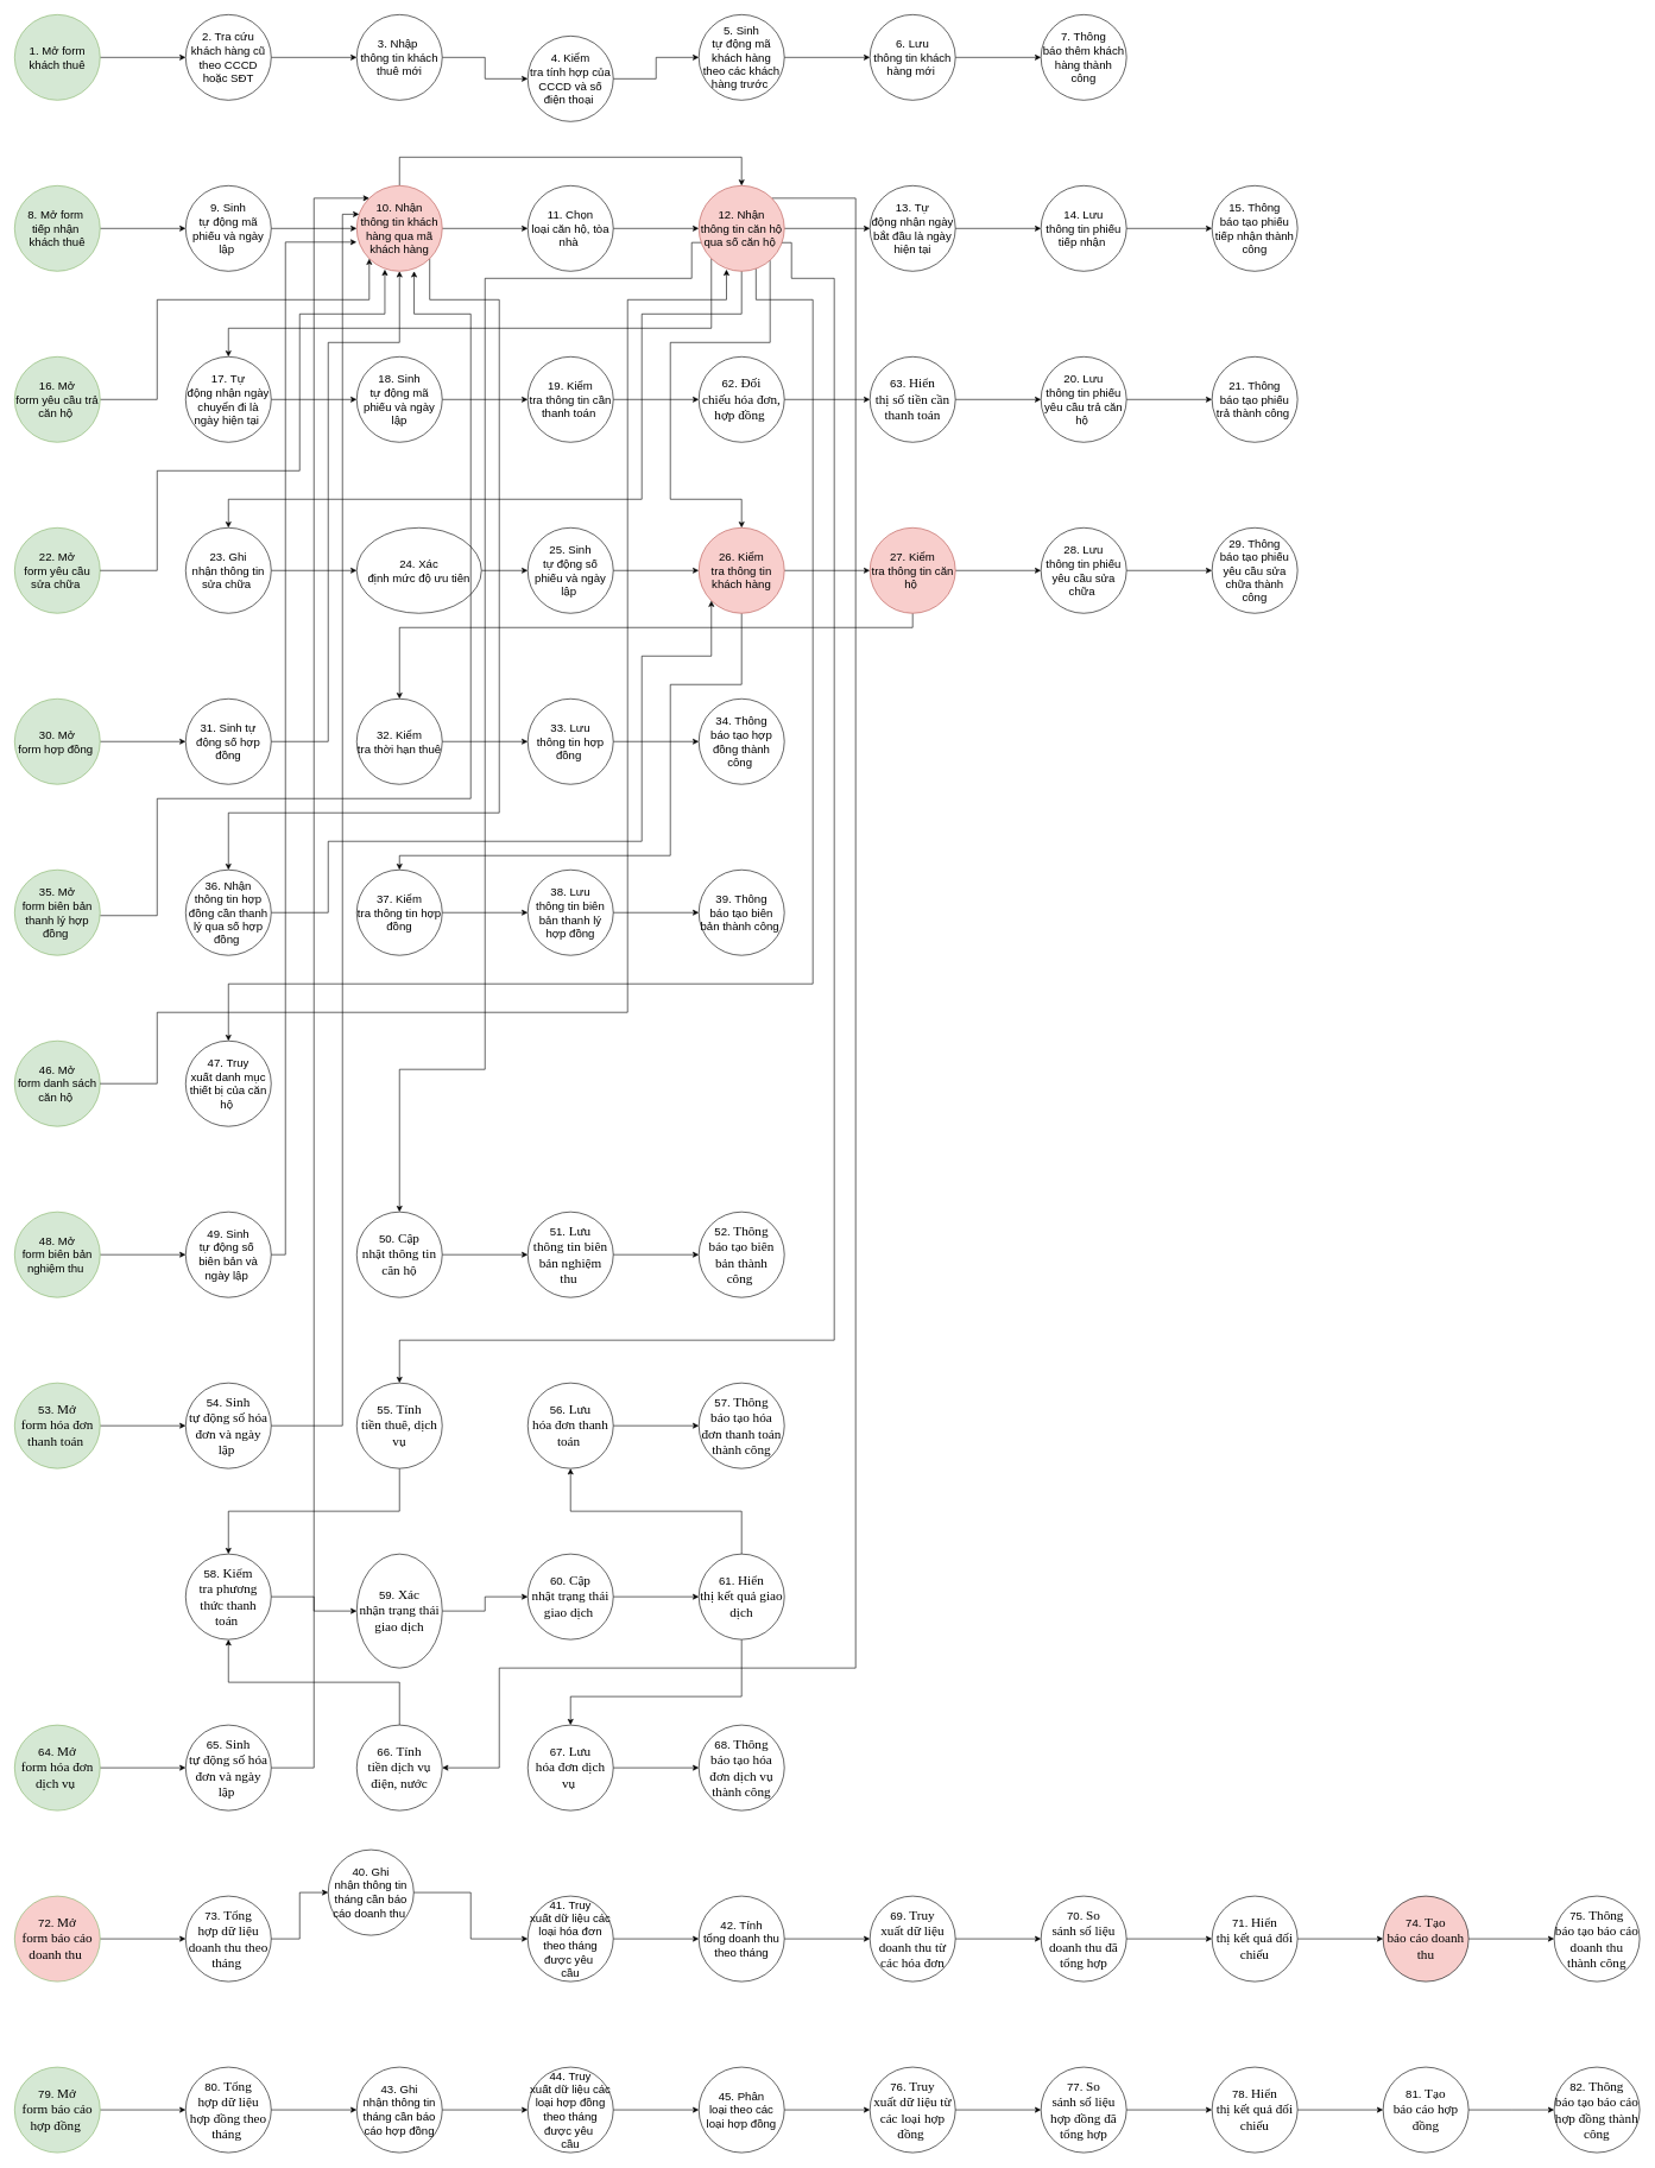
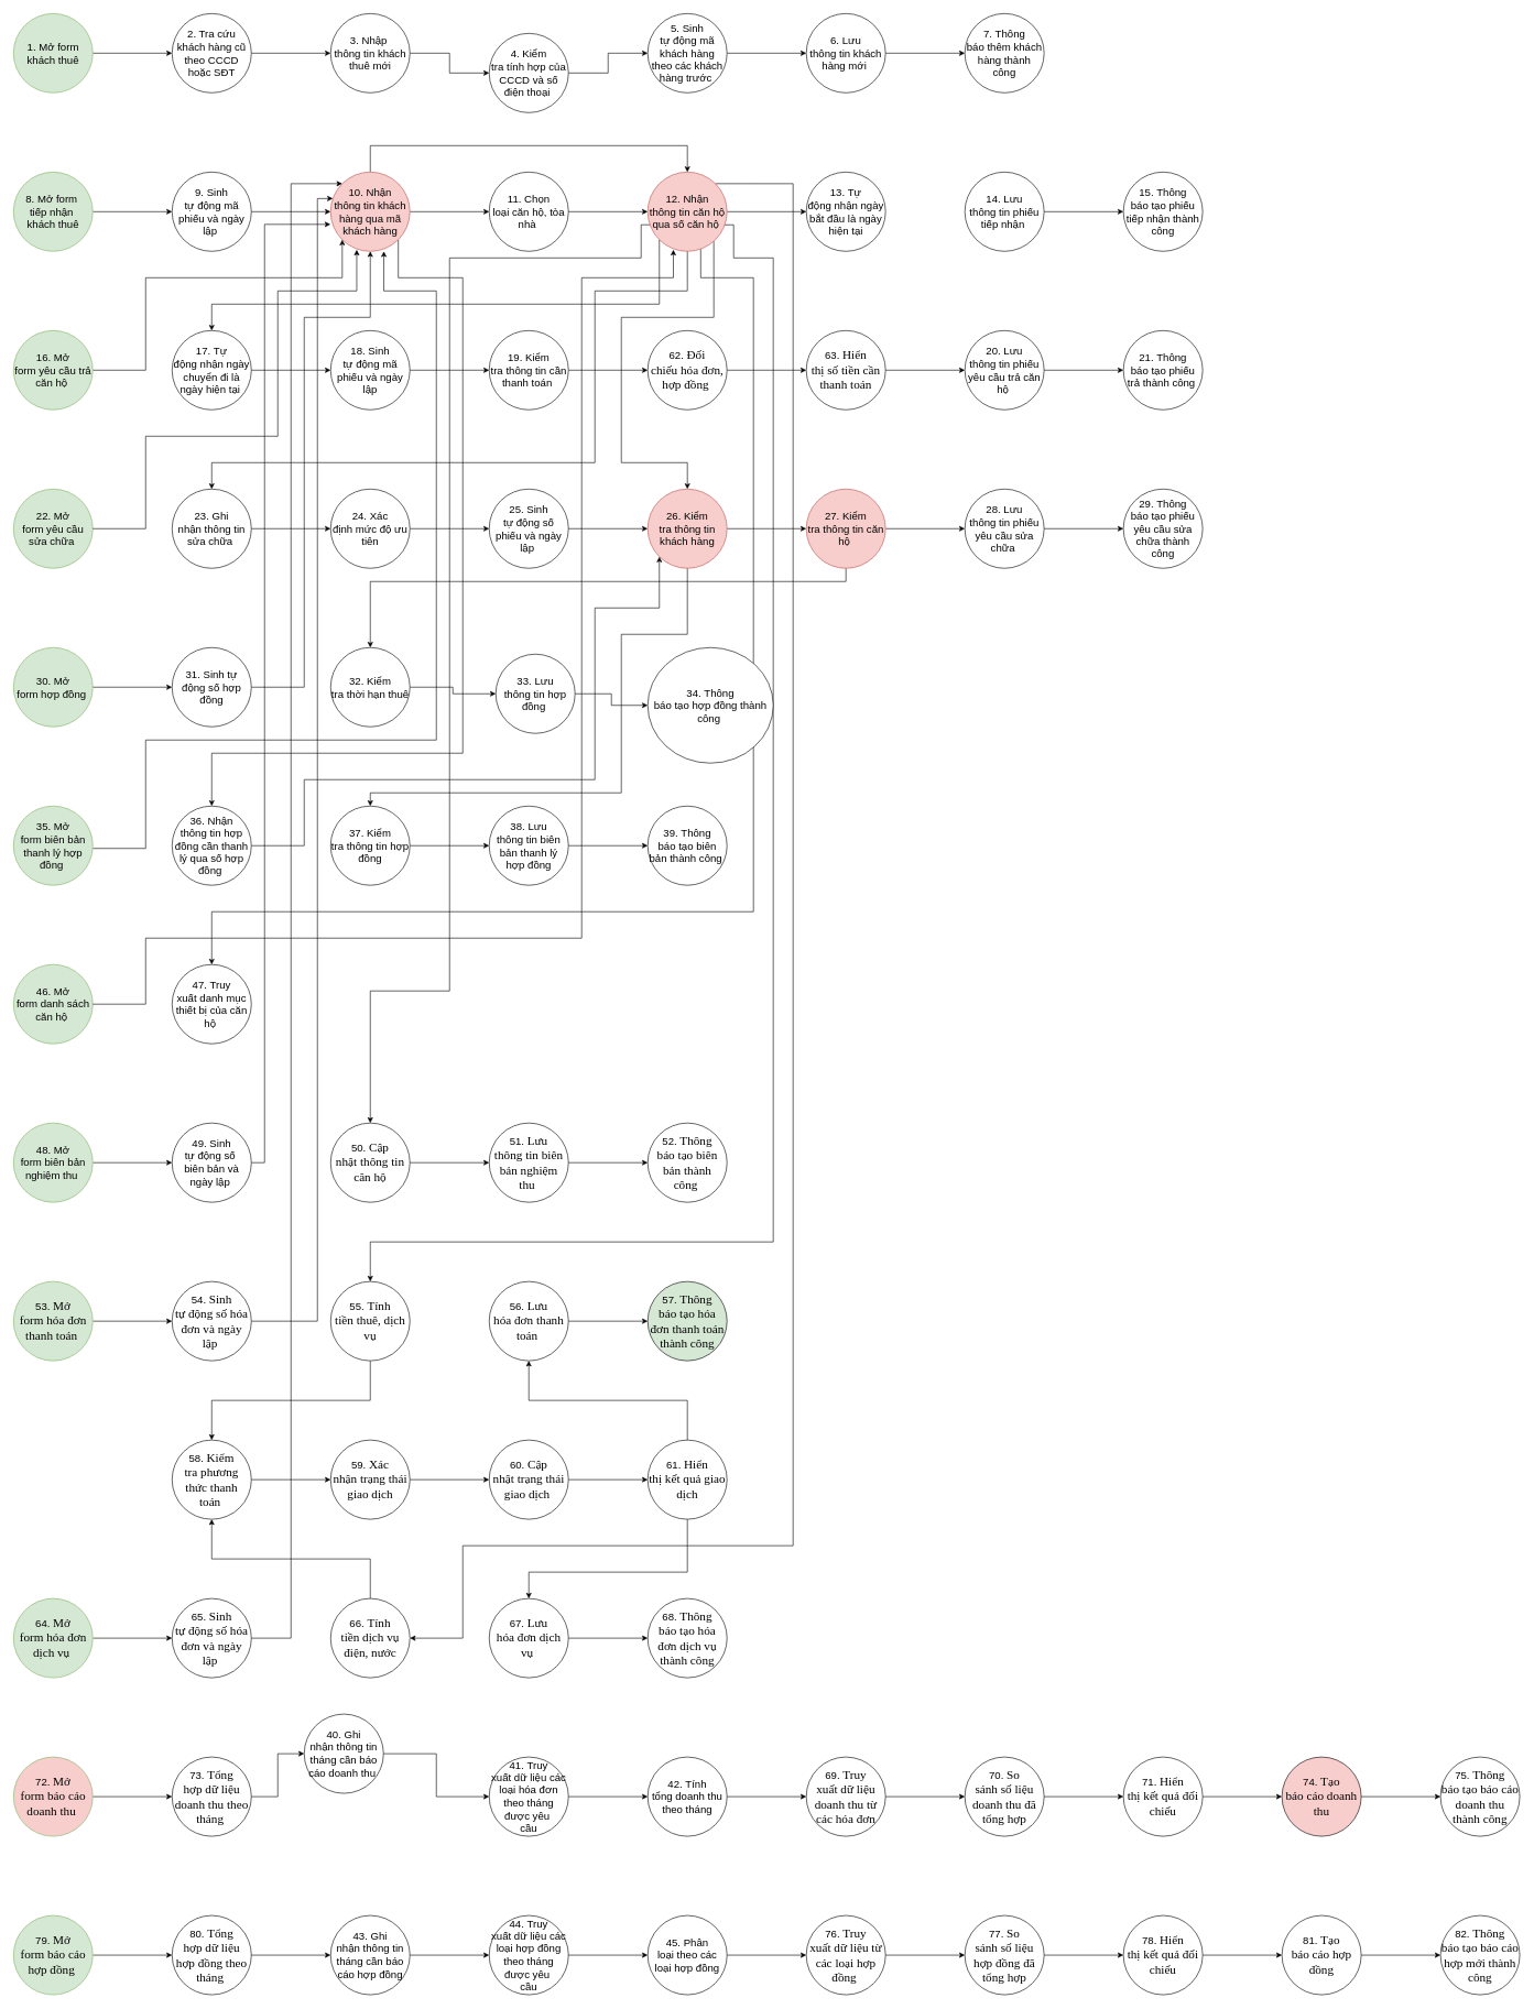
- <mxCell id="34" style="edgeStyle=orthogonalEdgeStyle;rounded=0;orthogonalLoop=1;jettySize=auto;html=1;exitX=1;exitY=0.5;exitDx=0;exitDy=0;fontFamily=Helvetica;fontSize=16;shadow=0;" edge="1" parent="1" source="35" target="37"><mxGeometry relative="1" as="geometry" /></mxCell>
- <mxCell id="54" value="&lt;div&gt;&lt;span style=&quot;line-height: 105%;&quot;&gt;&lt;font&gt;24.&amp;nbsp;&lt;span style=&quot;background-color: transparent; color: light-dark(rgb(0, 0, 0), rgb(255, 255, 255));&quot;&gt;Xác&lt;br&gt;định mức độ ưu tiên&lt;/span&gt;&lt;br&gt;&lt;/font&gt;&lt;/span&gt;&lt;/div&gt;" style="ellipse;whiteSpace=wrap;html=1;aspect=fixed;strokeWidth=1;fontSize=16;fontFamily=Helvetica;shadow=0;" vertex="1" parent="1"><mxGeometry x="500" y="740" width="175" height="120" as="geometry" /></mxCell>
+ <mxCell id="54" value="&lt;div&gt;&lt;span style=&quot;line-height: 105%;&quot;&gt;&lt;font&gt;24.&amp;nbsp;&lt;span style=&quot;background-color: transparent; color: light-dark(rgb(0, 0, 0), rgb(255, 255, 255));&quot;&gt;Xác&lt;br&gt;định mức độ ưu tiên&lt;/span&gt;&lt;br&gt;&lt;/font&gt;&lt;/span&gt;&lt;/div&gt;" style="ellipse;whiteSpace=wrap;html=1;aspect=fixed;strokeWidth=1;fontSize=16;fontFamily=Helvetica;shadow=0;" vertex="1" parent="1"><mxGeometry x="500" y="740" width="120" height="120" as="geometry" /></mxCell>
- <mxCell id="74" value="33.&amp;nbsp;&lt;span&gt;Lưu&lt;br&gt;thông tin hợp đồng&amp;nbsp;&lt;/span&gt;" style="ellipse;whiteSpace=wrap;html=1;aspect=fixed;strokeWidth=1;fontSize=16;fontFamily=Helvetica;shadow=0;" vertex="1" parent="1"><mxGeometry x="740" y="980" width="120" height="120" as="geometry" /></mxCell>
+ <mxCell id="74" value="33.&amp;nbsp;&lt;span&gt;Lưu&lt;br&gt;thông tin hợp đồng&amp;nbsp;&lt;/span&gt;" style="ellipse;whiteSpace=wrap;html=1;aspect=fixed;strokeWidth=1;fontSize=16;fontFamily=Helvetica;shadow=0;" vertex="1" parent="1"><mxGeometry x="750" y="990" width="120" height="120" as="geometry" /></mxCell>
- <mxCell id="75" value="34.&amp;nbsp;&lt;span&gt;Thông&lt;br&gt;báo tạo hợp đồng thành công&amp;nbsp;&lt;/span&gt;" style="ellipse;whiteSpace=wrap;html=1;aspect=fixed;strokeWidth=1;fontSize=16;fontFamily=Helvetica;shadow=0;" vertex="1" parent="1"><mxGeometry x="980" y="980" width="120" height="120" as="geometry" /></mxCell>
+ <mxCell id="75" value="34.&amp;nbsp;&lt;span&gt;Thông&lt;br&gt;báo tạo hợp đồng thành công&amp;nbsp;&lt;/span&gt;" style="ellipse;whiteSpace=wrap;html=1;aspect=fixed;strokeWidth=1;fontSize=16;fontFamily=Helvetica;shadow=0;" vertex="1" parent="1"><mxGeometry x="980" y="980" width="190" height="175" as="geometry" /></mxCell>
- <mxCell id="117" value="57.&amp;nbsp;&lt;span style=&quot;font-size:14.0pt;mso-bidi-font-size:11.0pt;&lt;br/&gt;line-height:105%;font-family:&amp;quot;Times New Roman&amp;quot;,serif;mso-fareast-font-family:&lt;br/&gt;Calibri;mso-fareast-theme-font:minor-latin;mso-bidi-theme-font:minor-bidi;&lt;br/&gt;mso-ansi-language:EN-US;mso-fareast-language:EN-US;mso-bidi-language:AR-SA&quot;&gt;Thông&lt;br/&gt;báo tạo hóa đơn thanh toán thành công&lt;/span&gt;" style="ellipse;whiteSpace=wrap;html=1;aspect=fixed;strokeWidth=1;fontSize=16;fontFamily=Helvetica;shadow=0;" vertex="1" parent="1"><mxGeometry x="980" y="1940" width="120" height="120" as="geometry" /></mxCell>
+ <mxCell id="117" value="57.&amp;nbsp;&lt;span style=&quot;font-size:14.0pt;mso-bidi-font-size:11.0pt;&lt;br/&gt;line-height:105%;font-family:&amp;quot;Times New Roman&amp;quot;,serif;mso-fareast-font-family:&lt;br/&gt;Calibri;mso-fareast-theme-font:minor-latin;mso-bidi-theme-font:minor-bidi;&lt;br/&gt;mso-ansi-language:EN-US;mso-fareast-language:EN-US;mso-bidi-language:AR-SA&quot;&gt;Thông&lt;br/&gt;báo tạo hóa đơn thanh toán thành công&lt;/span&gt;" style="ellipse;whiteSpace=wrap;html=1;aspect=fixed;strokeWidth=1;fontSize=16;fontFamily=Helvetica;shadow=0;fillColor=#d5e8d4;" vertex="1" parent="1"><mxGeometry x="980" y="1940" width="120" height="120" as="geometry" /></mxCell>
- <mxCell id="121" value="&lt;div&gt;59.&amp;nbsp;&lt;span style=&quot;font-family: &amp;quot;Times New Roman&amp;quot;, serif; font-size: 14pt; background-color: transparent; color: light-dark(rgb(0, 0, 0), rgb(255, 255, 255));&quot;&gt;Xác&lt;br/&gt;nhận trạng thái giao dịch&lt;/span&gt;&lt;br&gt;&lt;/div&gt;" style="ellipse;whiteSpace=wrap;html=1;aspect=fixed;strokeWidth=1;fontSize=16;fontFamily=Helvetica;shadow=0;" vertex="1" parent="1"><mxGeometry x="500" y="2180" width="120" height="160" as="geometry" /></mxCell>
+ <mxCell id="121" value="&lt;div&gt;59.&amp;nbsp;&lt;span style=&quot;font-family: &amp;quot;Times New Roman&amp;quot;, serif; font-size: 14pt; background-color: transparent; color: light-dark(rgb(0, 0, 0), rgb(255, 255, 255));&quot;&gt;Xác&lt;br/&gt;nhận trạng thái giao dịch&lt;/span&gt;&lt;br&gt;&lt;/div&gt;" style="ellipse;whiteSpace=wrap;html=1;aspect=fixed;strokeWidth=1;fontSize=16;fontFamily=Helvetica;shadow=0;" vertex="1" parent="1"><mxGeometry x="500" y="2180" width="120" height="120" as="geometry" /></mxCell>
- <mxCell id="165" value="82.&amp;nbsp;&lt;span style=&quot;font-size:14.0pt;mso-bidi-font-size:11.0pt;&lt;br/&gt;line-height:105%;font-family:&amp;quot;Times New Roman&amp;quot;,serif;mso-fareast-font-family:&lt;br/&gt;Calibri;mso-fareast-theme-font:minor-latin;mso-bidi-theme-font:minor-bidi;&lt;br/&gt;mso-ansi-language:EN-US;mso-fareast-language:EN-US;mso-bidi-language:AR-SA&quot;&gt;Thông&lt;br/&gt;báo tạo báo cáo hợp đồng thành công&lt;/span&gt;" style="ellipse;whiteSpace=wrap;html=1;aspect=fixed;strokeWidth=1;fontSize=16;fontFamily=Helvetica;shadow=0;" vertex="1" parent="1"><mxGeometry x="2180" y="2900" width="120" height="120" as="geometry" /></mxCell>
+ <mxCell id="165" value="82.&amp;nbsp;&lt;span style=&quot;font-size:14.0pt;mso-bidi-font-size:11.0pt;&lt;br/&gt;line-height:105%;font-family:&amp;quot;Times New Roman&amp;quot;,serif;mso-fareast-font-family:&lt;br/&gt;Calibri;mso-fareast-theme-font:minor-latin;mso-bidi-theme-font:minor-bidi;&lt;br/&gt;mso-ansi-language:EN-US;mso-fareast-language:EN-US;mso-bidi-language:AR-SA&quot;&gt;Thông&lt;br/&gt;báo tạo báo cáo hợp mới thành công&lt;/span&gt;" style="ellipse;whiteSpace=wrap;html=1;aspect=fixed;strokeWidth=1;fontSize=16;fontFamily=Helvetica;shadow=0;" vertex="1" parent="1"><mxGeometry x="2180" y="2900" width="120" height="120" as="geometry" /></mxCell>
